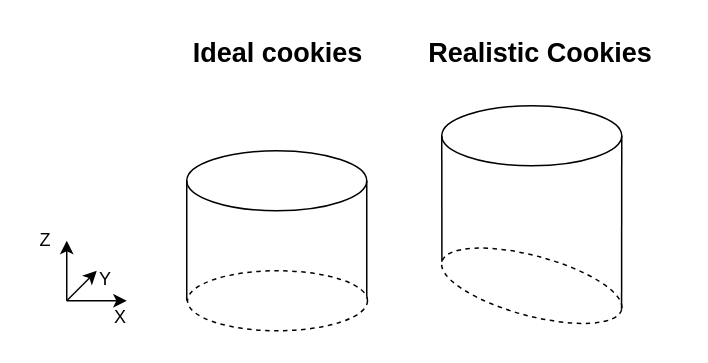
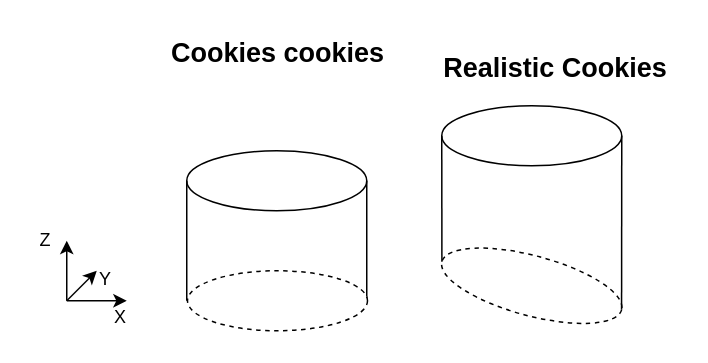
- <mxCell id="6" value="&lt;h2&gt;Ideal cookies&lt;/h2&gt;" style="text;html=1;align=center;verticalAlign=middle;whiteSpace=wrap;rounded=0;" vertex="1" parent="1"><mxGeometry x="99.5" y="20" width="170" height="30" as="geometry" /></mxCell>
+ <mxCell id="6" value="&lt;h2&gt;Cookies cookies&lt;/h2&gt;" style="text;html=1;align=center;verticalAlign=middle;whiteSpace=wrap;rounded=0;" vertex="1" parent="1"><mxGeometry x="99.5" y="20" width="170" height="30" as="geometry" /></mxCell>
- <mxCell id="11" value="&lt;h2&gt;Realistic Cookies&lt;/h2&gt;" style="text;html=1;align=center;verticalAlign=middle;whiteSpace=wrap;rounded=0;" vertex="1" parent="1"><mxGeometry x="269.5" y="20" width="180" height="30" as="geometry" /></mxCell>
+ <mxCell id="11" value="&lt;h2&gt;Realistic Cookies&lt;/h2&gt;" style="text;html=1;align=center;verticalAlign=middle;whiteSpace=wrap;rounded=0;" vertex="1" parent="1"><mxGeometry x="279.5" y="30" width="180" height="30" as="geometry" /></mxCell>
